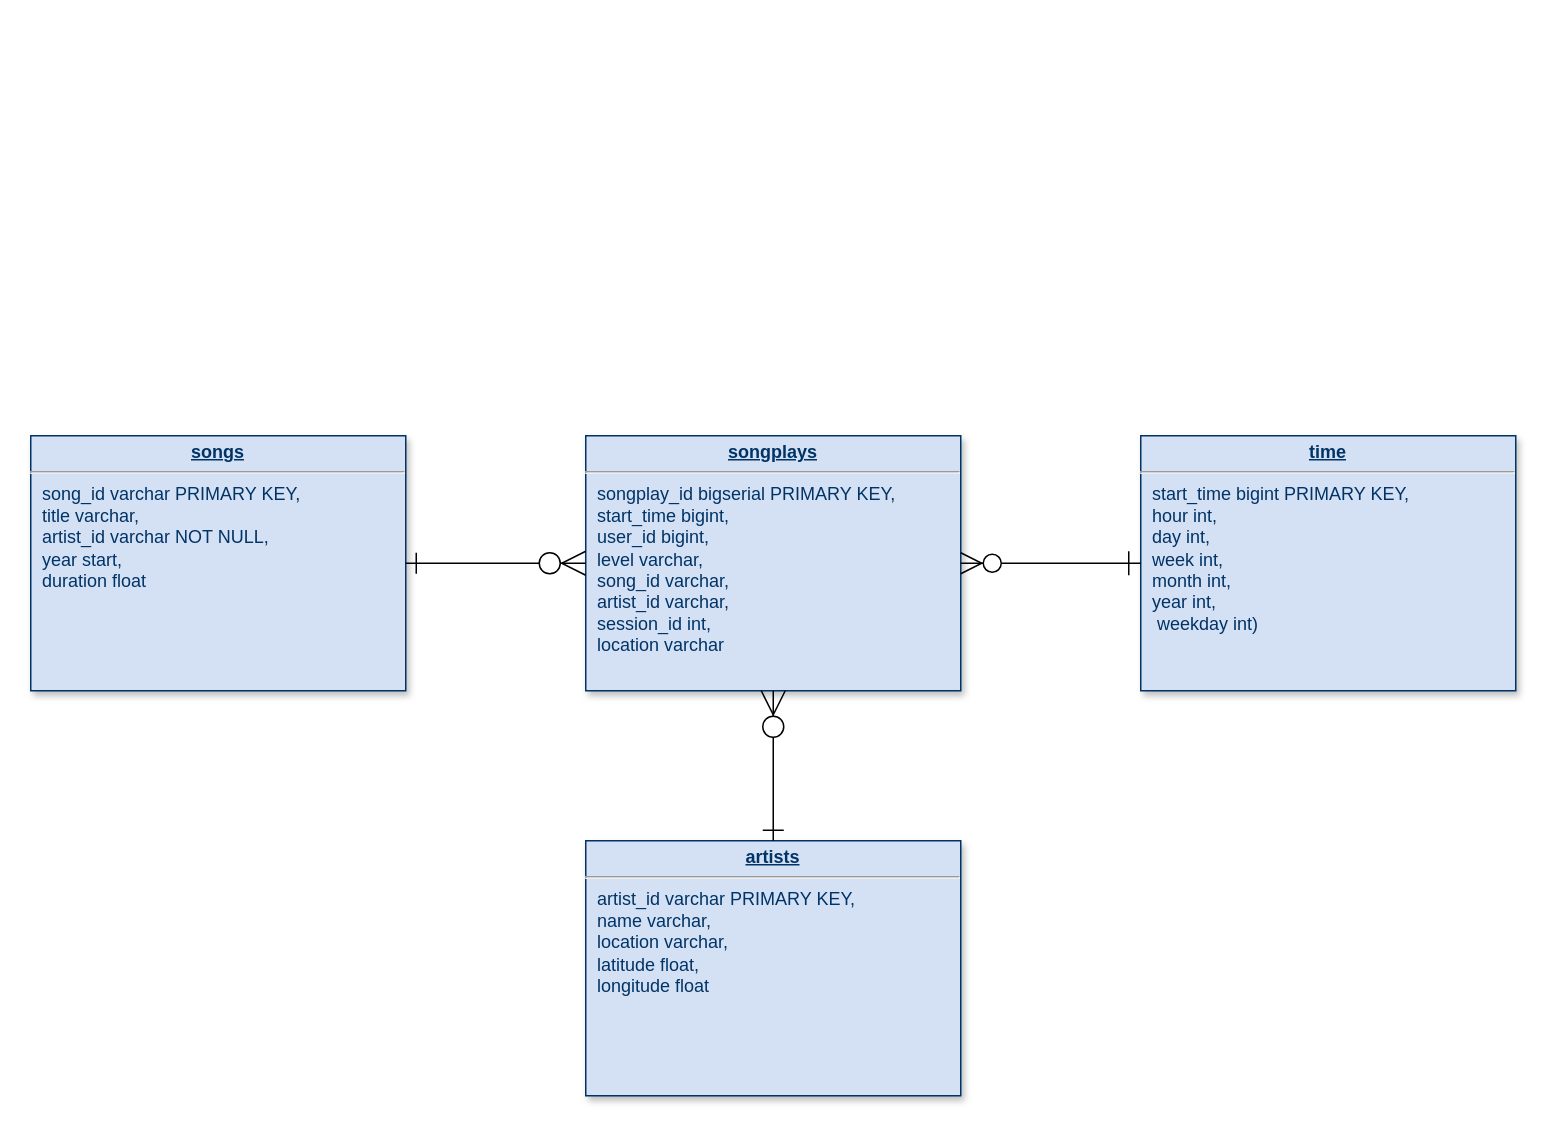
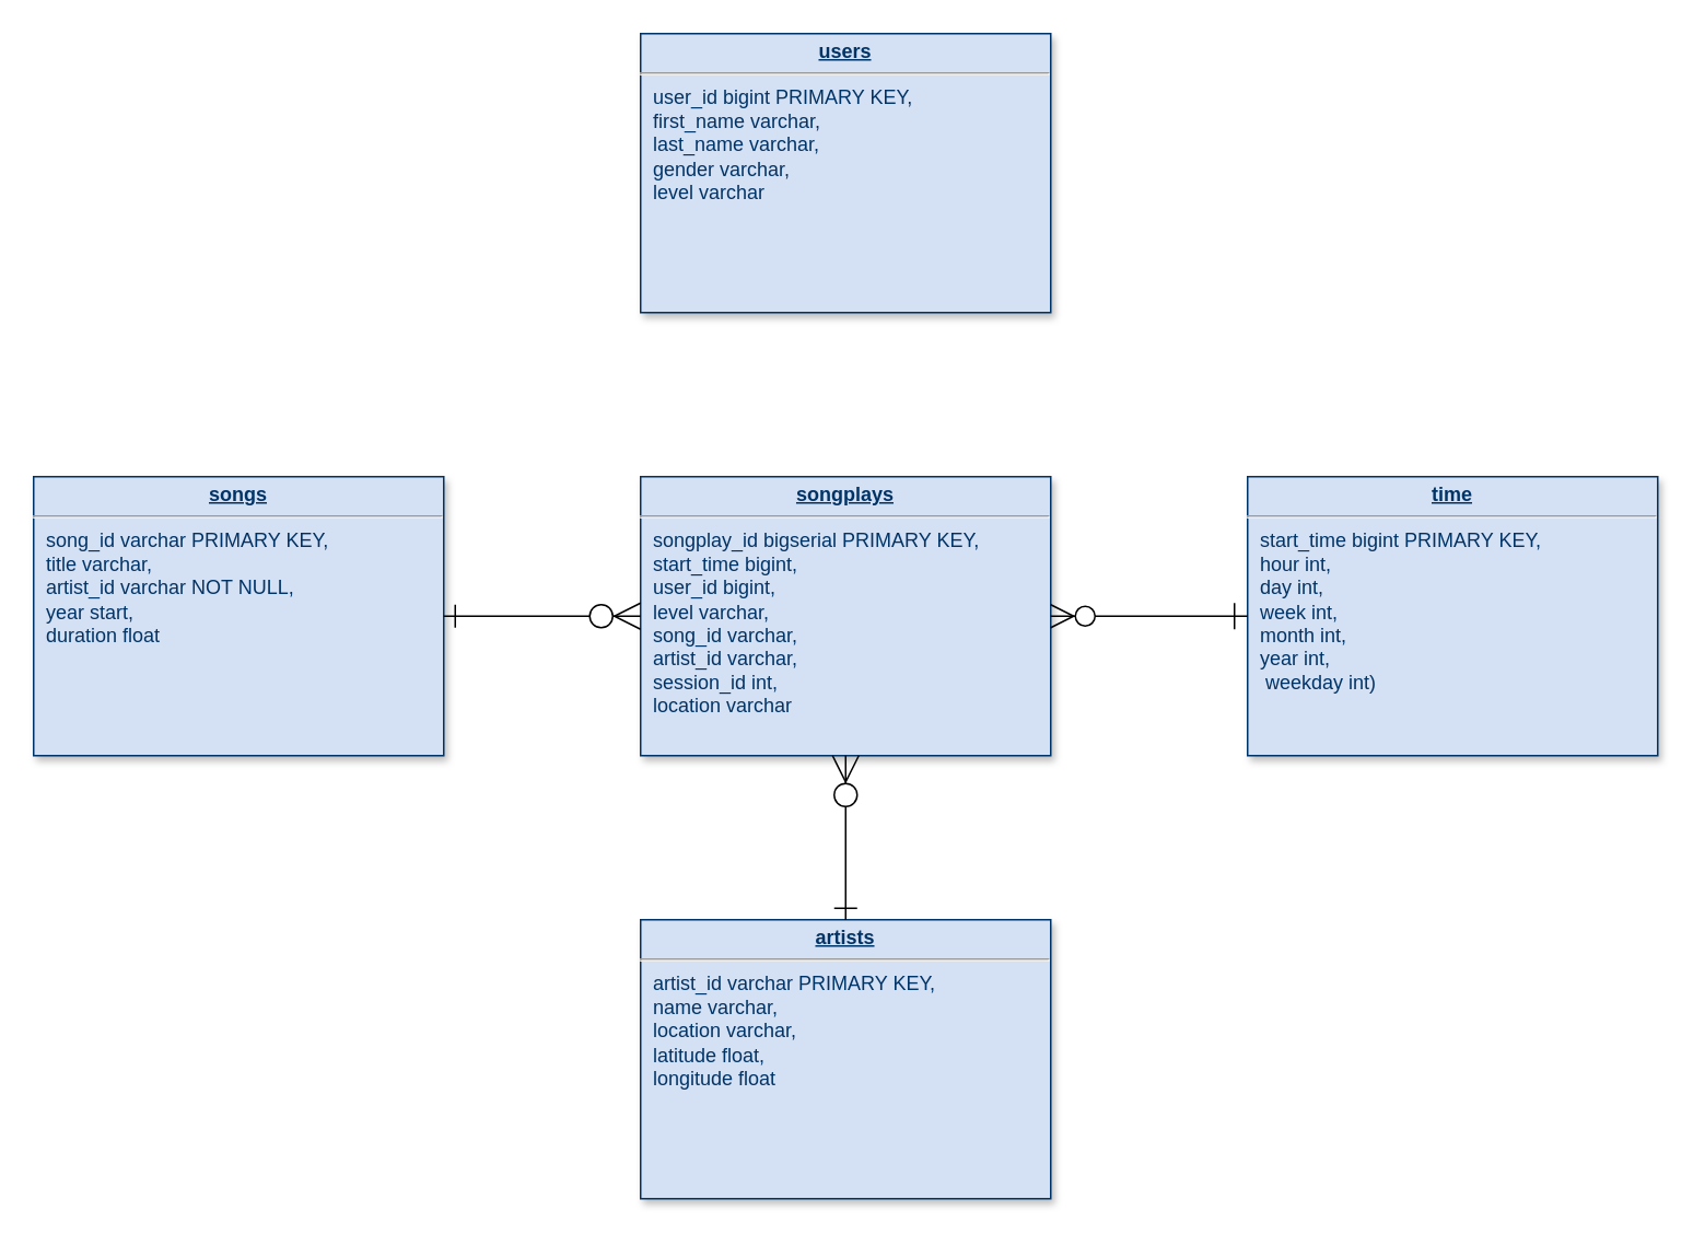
+ <mxCell id="3" value="&lt;p style=&quot;margin: 0px ; margin-top: 4px ; text-align: center ; text-decoration: underline&quot;&gt;&lt;strong&gt;users&lt;/strong&gt;&lt;/p&gt;&lt;hr&gt;&lt;p style=&quot;margin: 0px ; margin-left: 8px&quot;&gt;user_id bigint PRIMARY KEY,&lt;/p&gt;&lt;p style=&quot;margin: 0px ; margin-left: 8px&quot;&gt;first_name varchar,&lt;/p&gt;&lt;p style=&quot;margin: 0px ; margin-left: 8px&quot;&gt;last_name varchar,&lt;/p&gt;&lt;p style=&quot;margin: 0px ; margin-left: 8px&quot;&gt;gender varchar,&lt;/p&gt;&lt;p style=&quot;margin: 0px ; margin-left: 8px&quot;&gt;level varchar&lt;/p&gt;" style="verticalAlign=top;align=left;overflow=fill;fontSize=12;fontFamily=Helvetica;html=1;strokeColor=#003366;shadow=1;fillColor=#D4E1F5;fontColor=#003366" parent="1" vertex="1"><mxGeometry x="390" y="20" width="250" height="170" as="geometry" /></mxCell>
